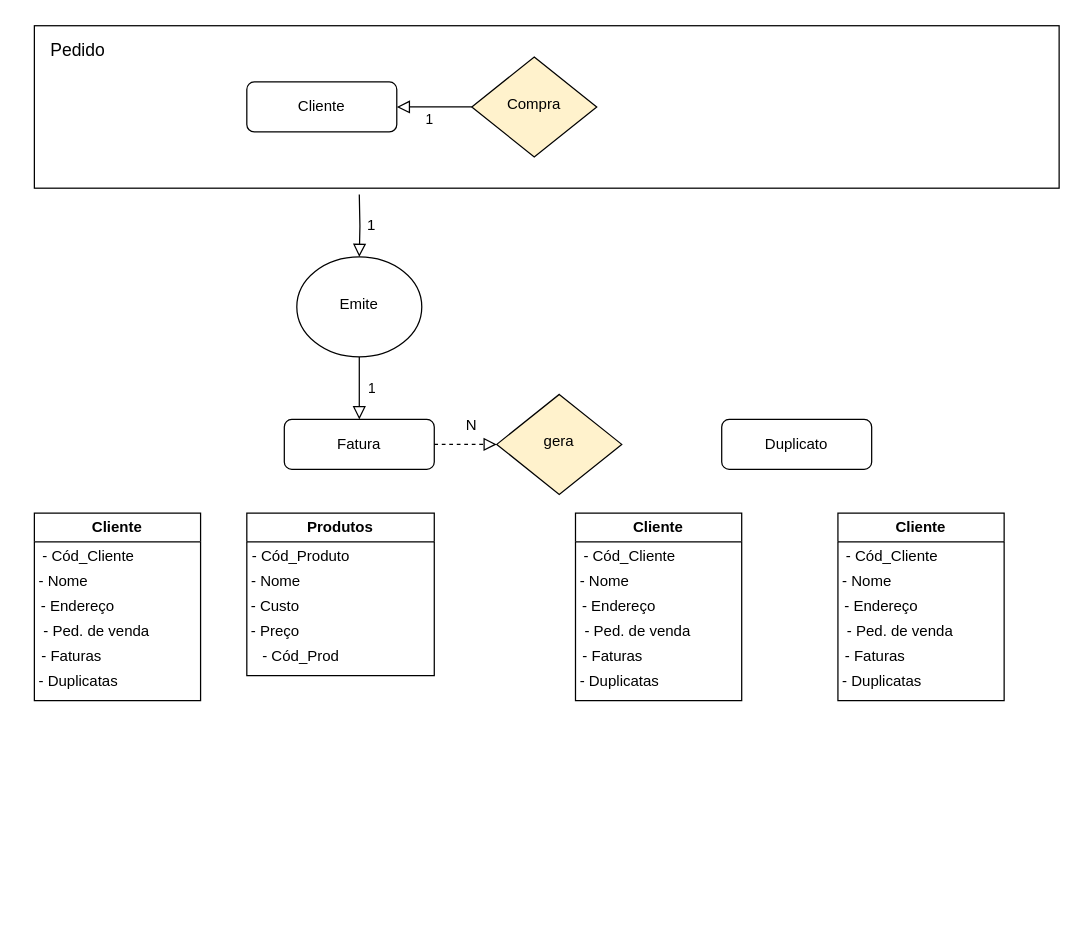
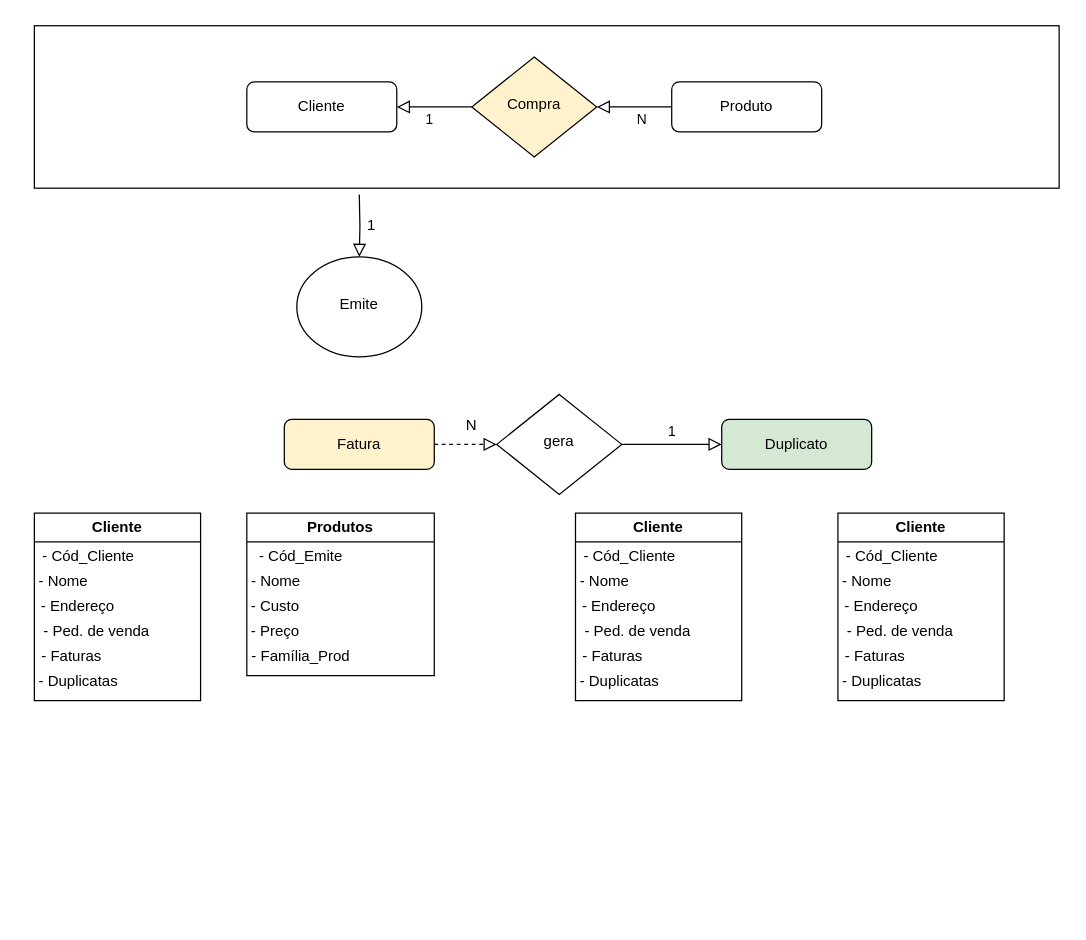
- <mxCell id="15" value="&lt;font style=&quot;font-size: 14px;&quot;&gt;Pedido&lt;/font&gt;" style="text;strokeColor=none;align=center;fillColor=none;html=1;verticalAlign=middle;whiteSpace=wrap;rounded=0;" vertex="1" parent="1"><mxGeometry x="27" y="25" width="70" height="30" as="geometry" /></mxCell>
+ <mxCell id="4" value="N" style="rounded=0;html=1;jettySize=auto;orthogonalLoop=1;fontSize=11;endArrow=block;endFill=0;endSize=8;strokeWidth=1;shadow=0;labelBackgroundColor=none;edgeStyle=orthogonalEdgeStyle;" edge="1" parent="1" source="14" target="9"><mxGeometry x="-0.2" y="10" relative="1" as="geometry"><mxPoint as="offset" /></mxGeometry></mxCell>
+ <mxCell id="14" value="Produto" style="rounded=1;whiteSpace=wrap;html=1;fontSize=12;glass=0;strokeWidth=1;shadow=0;" vertex="1" parent="1"><mxGeometry x="537" y="65" width="120" height="40" as="geometry" /></mxCell>
- <mxCell id="8" value="1" style="edgeStyle=orthogonalEdgeStyle;rounded=0;html=1;jettySize=auto;orthogonalLoop=1;fontSize=11;endArrow=block;endFill=0;endSize=8;strokeWidth=1;shadow=0;labelBackgroundColor=none;" edge="1" parent="1" source="17" target="11"><mxGeometry y="10" relative="1" as="geometry"><mxPoint as="offset" /><mxPoint x="287" y="155" as="sourcePoint" /></mxGeometry></mxCell>
- <mxCell id="11" value="Fatura" style="rounded=1;whiteSpace=wrap;html=1;fontSize=12;glass=0;strokeWidth=1;shadow=0;" vertex="1" parent="1"><mxGeometry x="227" y="335" width="120" height="40" as="geometry" /></mxCell>
+ <mxCell id="11" value="Fatura" style="rounded=1;whiteSpace=wrap;html=1;fontSize=12;glass=0;strokeWidth=1;shadow=0;fillColor=#fff2cc;" vertex="1" parent="1"><mxGeometry x="227" y="335" width="120" height="40" as="geometry" /></mxCell>
- <mxCell id="13" value="gera" style="rhombus;whiteSpace=wrap;html=1;shadow=0;fontFamily=Helvetica;fontSize=12;align=center;strokeWidth=1;spacing=6;spacingTop=-4;fillColor=#fff2cc;" vertex="1" parent="1"><mxGeometry x="397" y="315" width="100" height="80" as="geometry" /></mxCell>
+ <mxCell id="13" value="gera" style="rhombus;whiteSpace=wrap;html=1;shadow=0;fontFamily=Helvetica;fontSize=12;align=center;strokeWidth=1;spacing=6;spacingTop=-4;" vertex="1" parent="1"><mxGeometry x="397" y="315" width="100" height="80" as="geometry" /></mxCell>
+ <mxCell id="5" value="1" style="edgeStyle=orthogonalEdgeStyle;rounded=0;html=1;jettySize=auto;orthogonalLoop=1;fontSize=11;endArrow=block;endFill=0;endSize=8;strokeWidth=1;shadow=0;labelBackgroundColor=none;exitX=1;exitY=0.5;exitDx=0;exitDy=0;" edge="1" parent="1" source="13" target="6"><mxGeometry y="10" relative="1" as="geometry"><mxPoint as="offset" /></mxGeometry></mxCell>
- <mxCell id="6" value="Duplicato" style="rounded=1;whiteSpace=wrap;html=1;fontSize=12;glass=0;strokeWidth=1;shadow=0;" vertex="1" parent="1"><mxGeometry x="577" y="335" width="120" height="40" as="geometry" /></mxCell>
+ <mxCell id="6" value="Duplicato" style="rounded=1;whiteSpace=wrap;html=1;fontSize=12;glass=0;strokeWidth=1;shadow=0;fillColor=#d5e8d4;" vertex="1" parent="1"><mxGeometry x="577" y="335" width="120" height="40" as="geometry" /></mxCell>
- <mxCell id="28" value="- Cód_Produto" style="text;html=1;align=center;verticalAlign=middle;resizable=0;points=[];autosize=1;strokeColor=none;fillColor=none;" vertex="1" parent="27"><mxGeometry x="-7" y="20" width="100" height="30" as="geometry" /></mxCell>
+ <mxCell id="28" value="- Cód_Emite" style="text;html=1;align=center;verticalAlign=middle;resizable=0;points=[];autosize=1;strokeColor=none;fillColor=none;" vertex="1" parent="27"><mxGeometry x="-7" y="20" width="100" height="30" as="geometry" /></mxCell>
- <mxCell id="32" value="- Cód_Prod" style="text;strokeColor=none;align=center;fillColor=none;html=1;verticalAlign=middle;whiteSpace=wrap;rounded=0;" vertex="1" parent="27"><mxGeometry x="-17.25" y="100" width="120.5" height="30" as="geometry" /></mxCell>
+ <mxCell id="32" value="- Família_Prod" style="text;strokeColor=none;align=center;fillColor=none;html=1;verticalAlign=middle;whiteSpace=wrap;rounded=0;" vertex="1" parent="27"><mxGeometry x="-17.25" y="100" width="120.5" height="30" as="geometry" /></mxCell>
